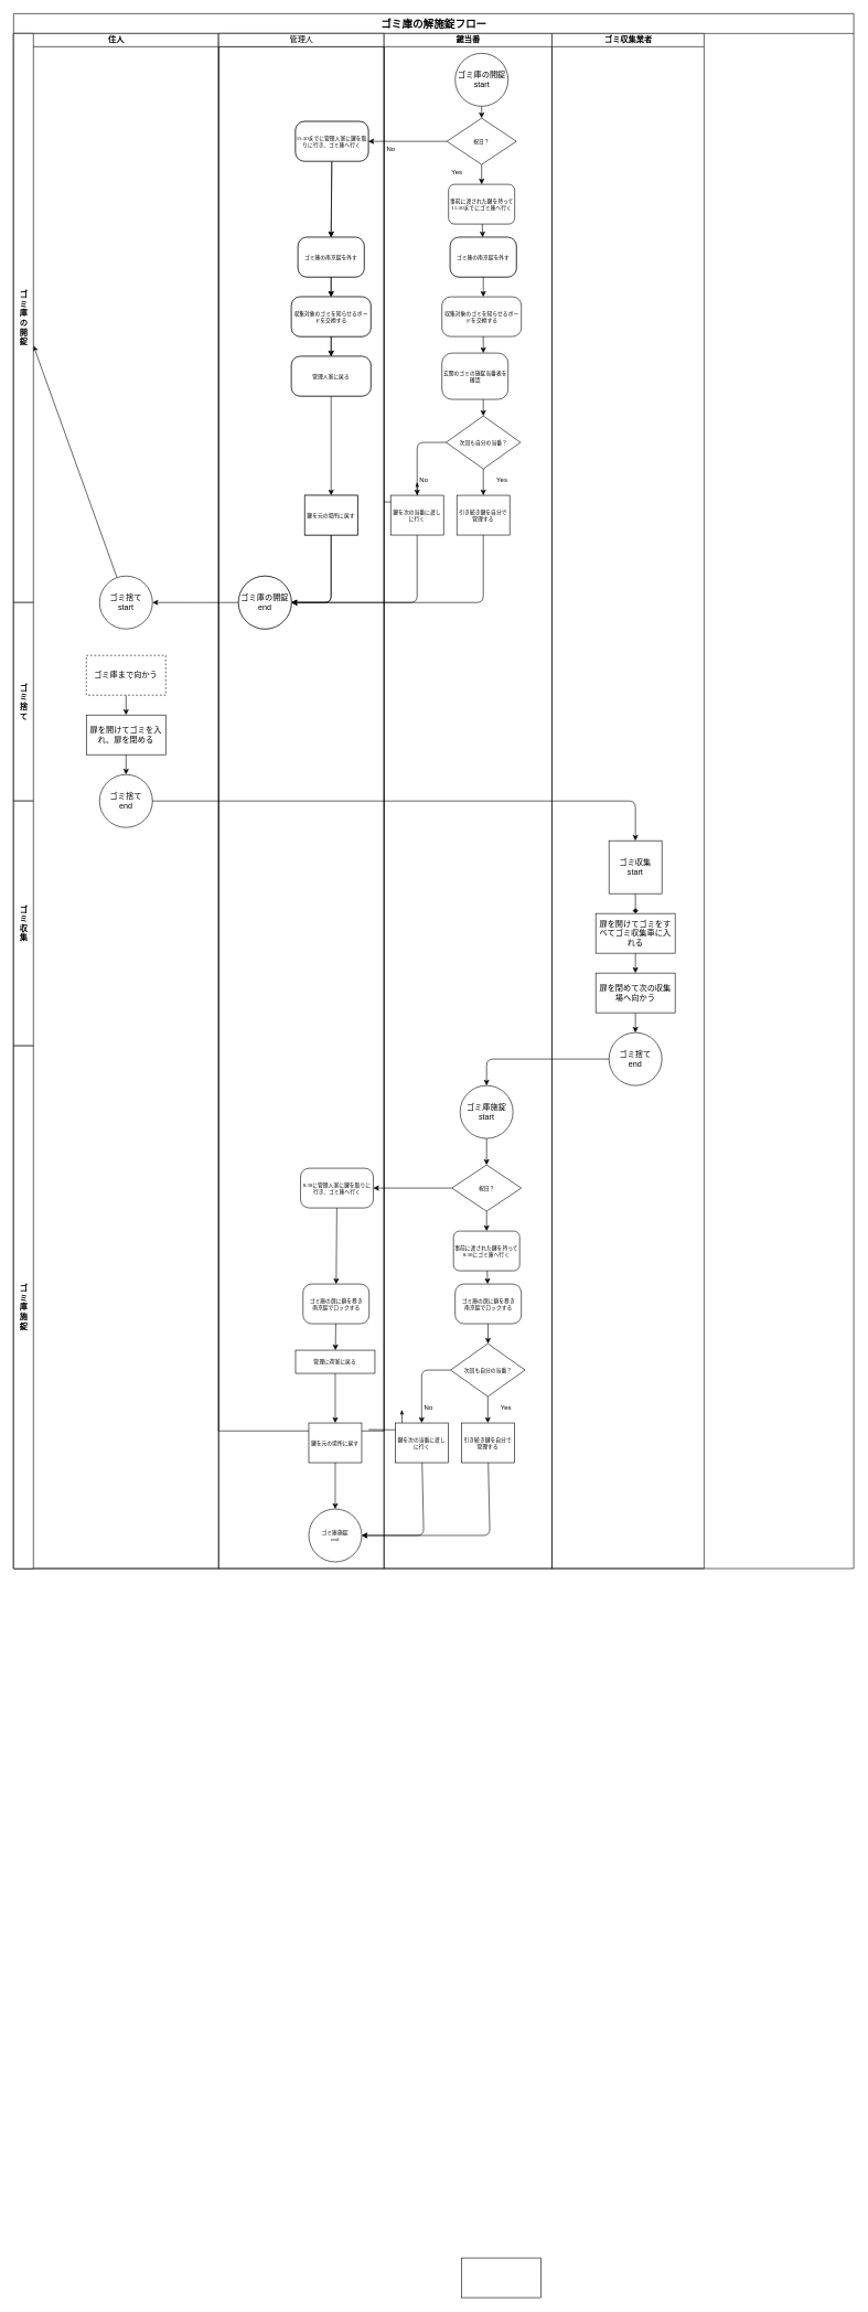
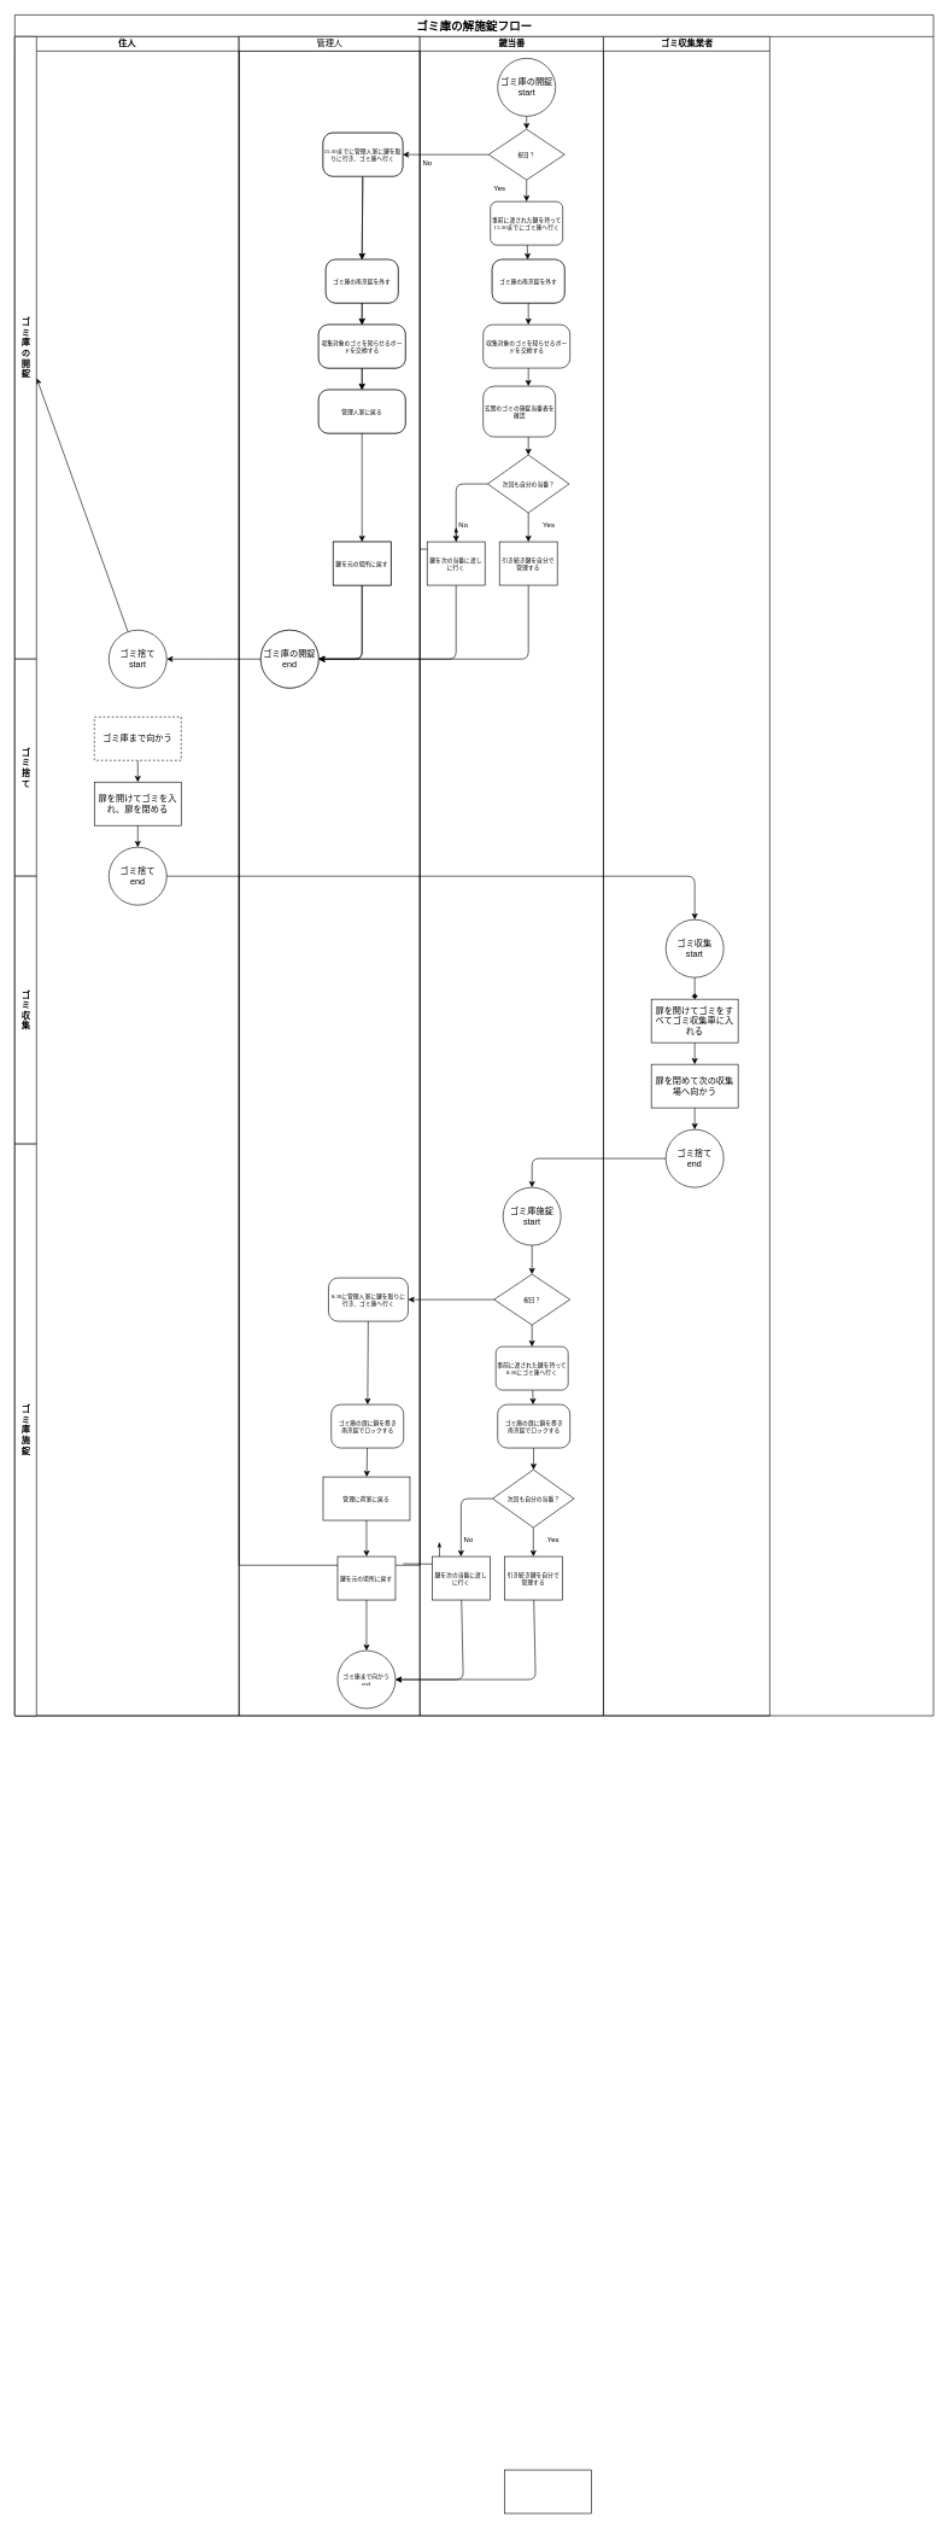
- <mxCell id="100" value="ゴミ収集&lt;br&gt;start" style="whiteSpace=wrap;html=1;rounded=0;" vertex="1" parent="1"><mxGeometry x="920" y="1270" width="80" height="80" as="geometry" /></mxCell>
+ <mxCell id="100" value="ゴミ収集&lt;br&gt;start" style="ellipse;whiteSpace=wrap;html=1;" vertex="1" parent="1"><mxGeometry x="920" y="1270" width="80" height="80" as="geometry" /></mxCell>
- <mxCell id="38" value="管理に荷室に戻る" style="whiteSpace=wrap;html=1;fontSize=8;fontFamily=Verdana;rounded=1;shadow=0;labelBackgroundColor=none;strokeWidth=1;arcSize=0;" vertex="1" parent="27"><mxGeometry x="116.25" y="1990" width="120" height="35" as="geometry" /></mxCell>
+ <mxCell id="38" value="管理に荷室に戻る" style="whiteSpace=wrap;html=1;fontSize=8;fontFamily=Verdana;rounded=1;shadow=0;labelBackgroundColor=none;strokeWidth=1;arcSize=0;" vertex="1" parent="27"><mxGeometry x="116.25" y="1990" width="120" height="60" as="geometry" /></mxCell>
- <mxCell id="41" value="ゴミ庫施錠&lt;br&gt;end" style="ellipse;whiteSpace=wrap;html=1;fontSize=8;fontFamily=Verdana;rounded=1;shadow=0;labelBackgroundColor=none;strokeWidth=1;arcSize=0;" vertex="1" parent="15"><mxGeometry x="136.25" y="2230" width="80" height="80" as="geometry" /></mxCell>
+ <mxCell id="41" value="ゴミ庫まで向かう&lt;br&gt;end" style="ellipse;whiteSpace=wrap;html=1;fontSize=8;fontFamily=Verdana;rounded=1;shadow=0;labelBackgroundColor=none;strokeWidth=1;arcSize=0;" vertex="1" parent="15"><mxGeometry x="136.25" y="2230" width="80" height="80" as="geometry" /></mxCell>
